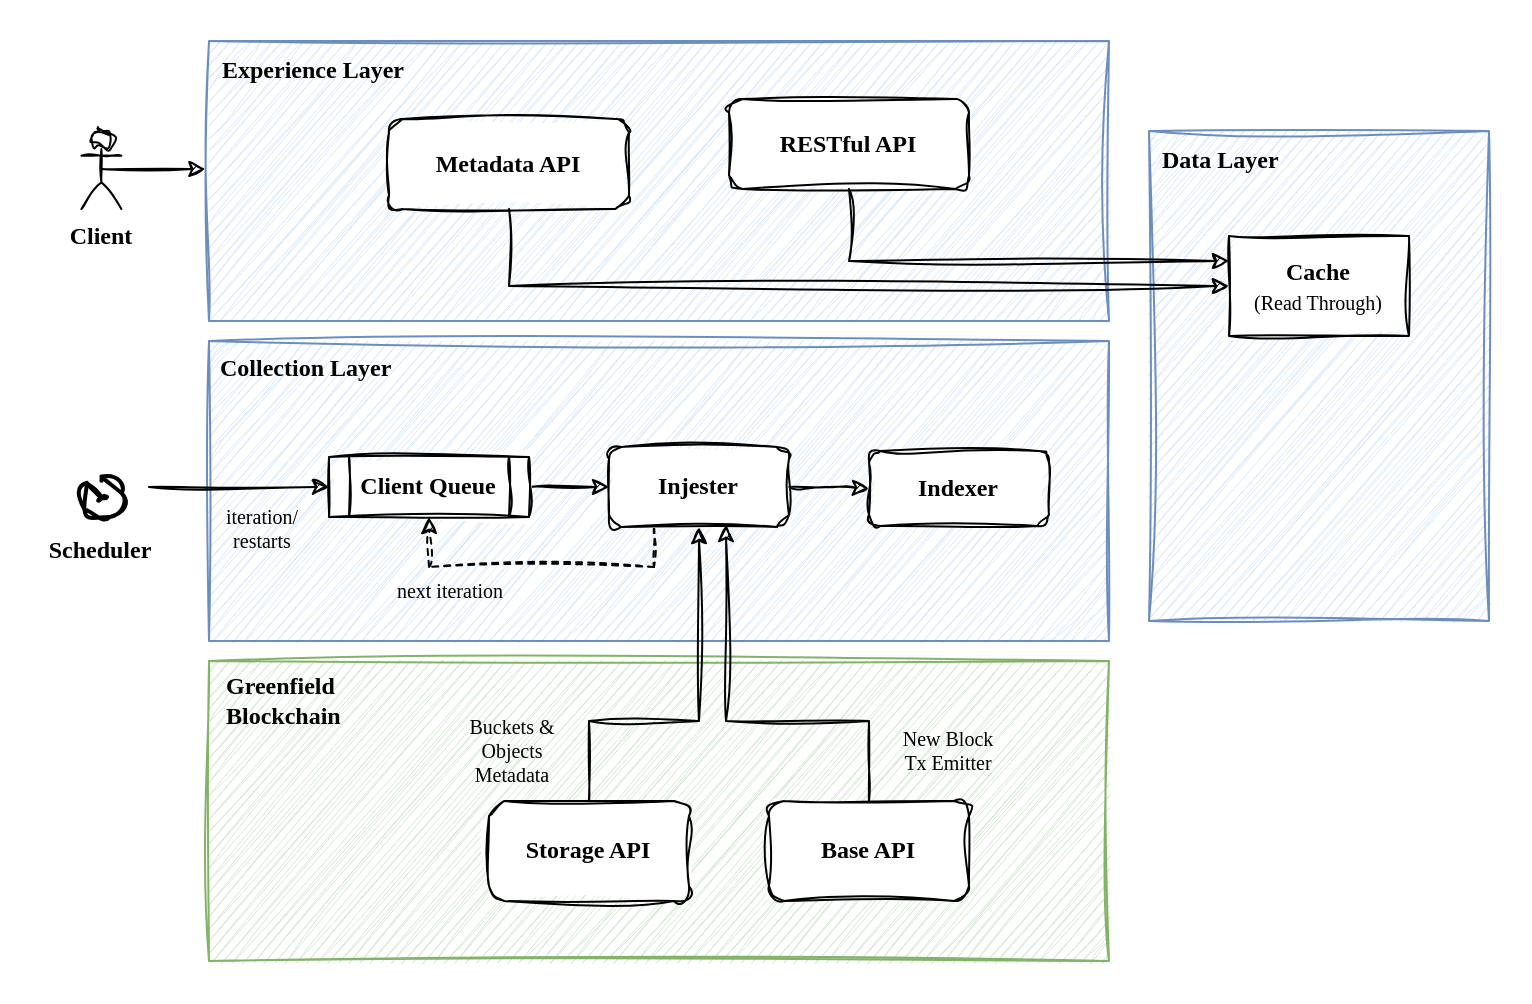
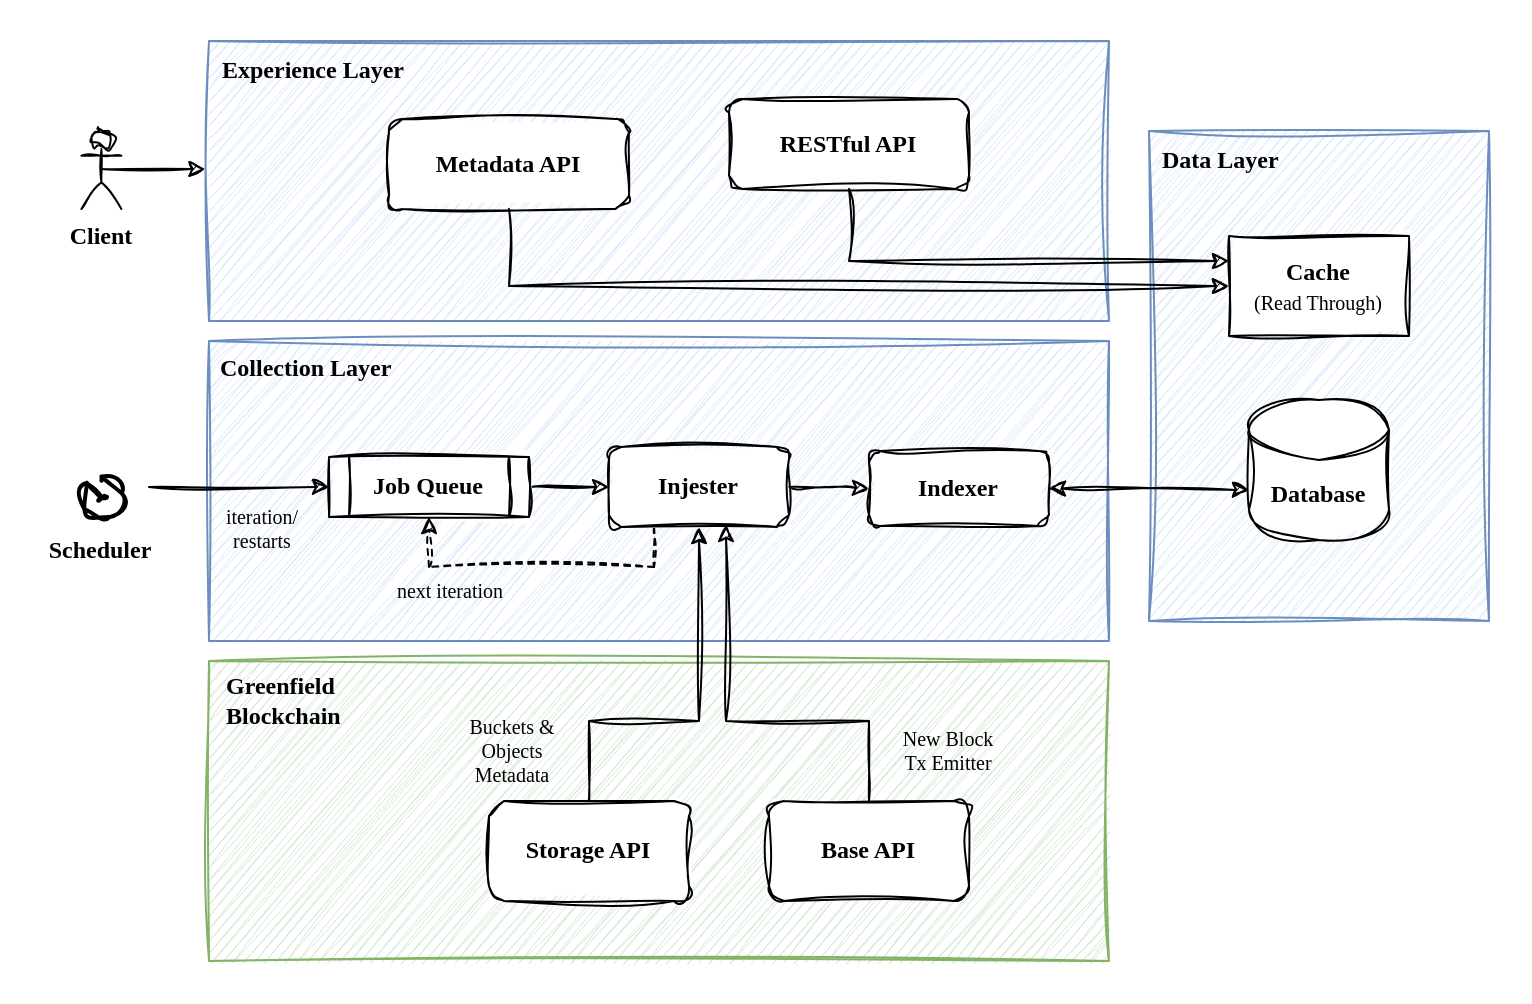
+ <mxCell id="8" value="Database" style="shape=cylinder3;whiteSpace=wrap;html=1;boundedLbl=1;backgroundOutline=1;size=15;sketch=1;curveFitting=1;jiggle=2;fontStyle=1;fontFamily=Comic Sans MS;" parent="1" vertex="1"><mxGeometry x="624" y="199.5" width="70" height="70" as="geometry" /></mxCell>
- <mxCell id="14" value="Client Queue" style="shape=process;whiteSpace=wrap;html=1;backgroundOutline=1;sketch=1;curveFitting=1;jiggle=2;fontStyle=1;fontFamily=Comic Sans MS;" parent="1" vertex="1"><mxGeometry x="164" y="228" width="100" height="30" as="geometry" /></mxCell>
+ <mxCell id="14" value="Job Queue" style="shape=process;whiteSpace=wrap;html=1;backgroundOutline=1;sketch=1;curveFitting=1;jiggle=2;fontStyle=1;fontFamily=Comic Sans MS;" parent="1" vertex="1"><mxGeometry x="164" y="228" width="100" height="30" as="geometry" /></mxCell>
+ <mxCell id="35" value="" style="endArrow=classic;startArrow=classic;html=1;rounded=0;entryX=0;entryY=0;entryDx=0;entryDy=45;entryPerimeter=0;exitX=1;exitY=0.5;exitDx=0;exitDy=0;sketch=1;curveFitting=1;jiggle=2;" parent="1" source="15" target="8" edge="1"><mxGeometry width="50" height="50" relative="1" as="geometry"><mxPoint x="344" y="250" as="sourcePoint" /><mxPoint x="394" y="200" as="targetPoint" /></mxGeometry></mxCell>
